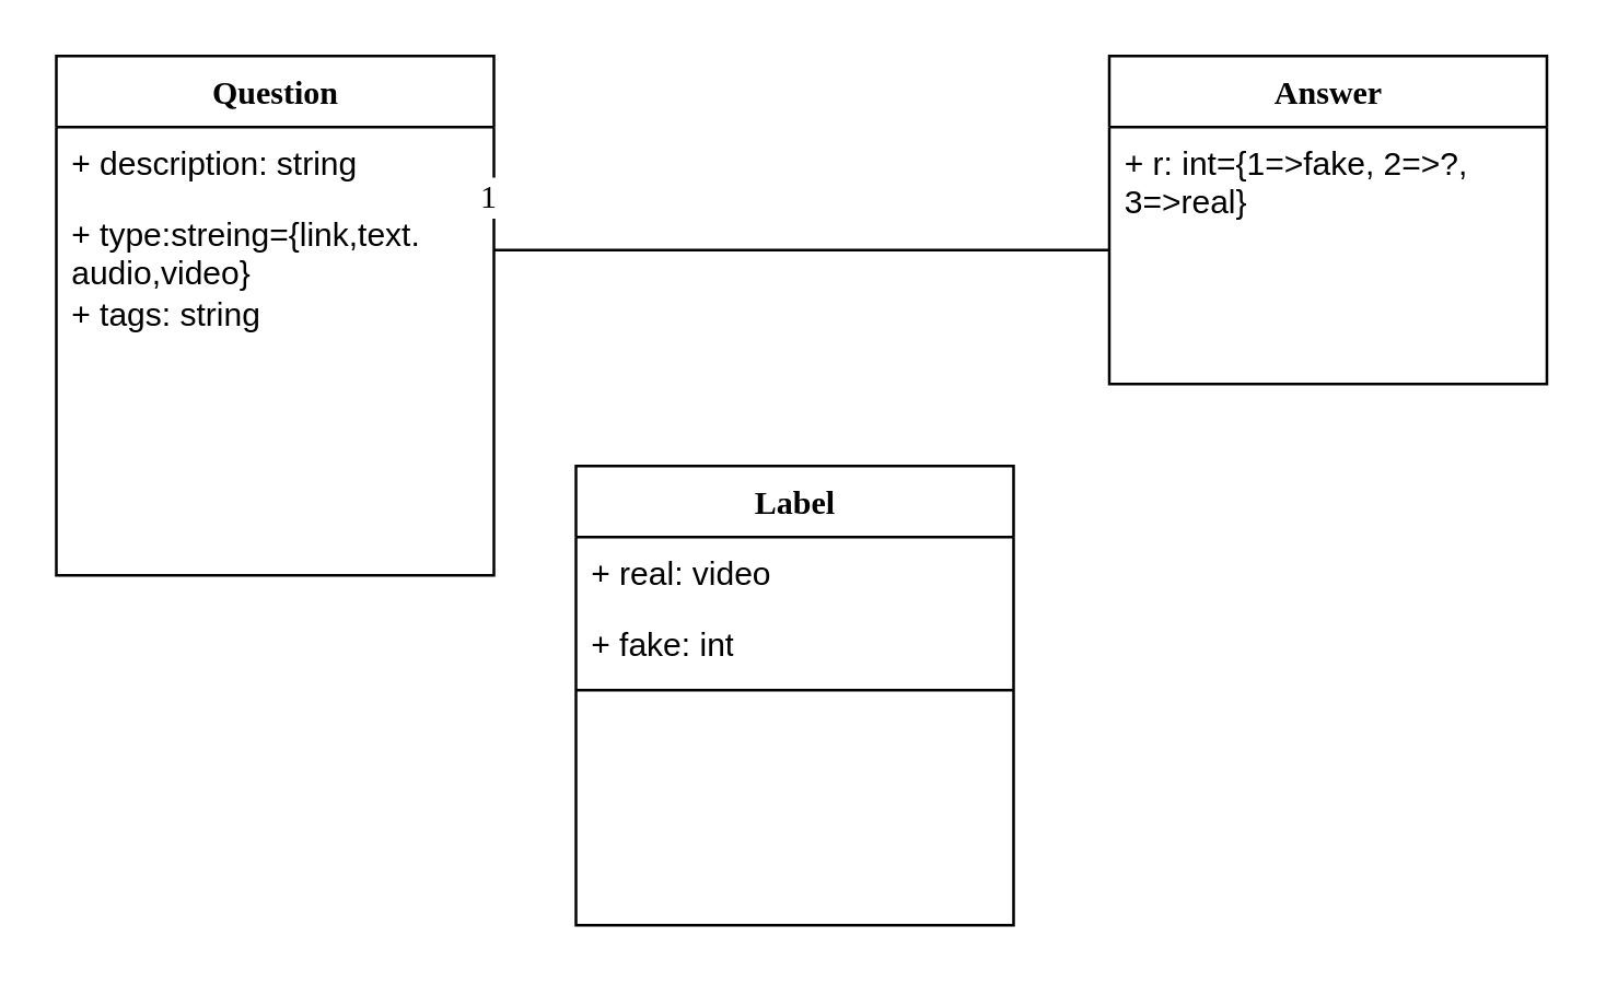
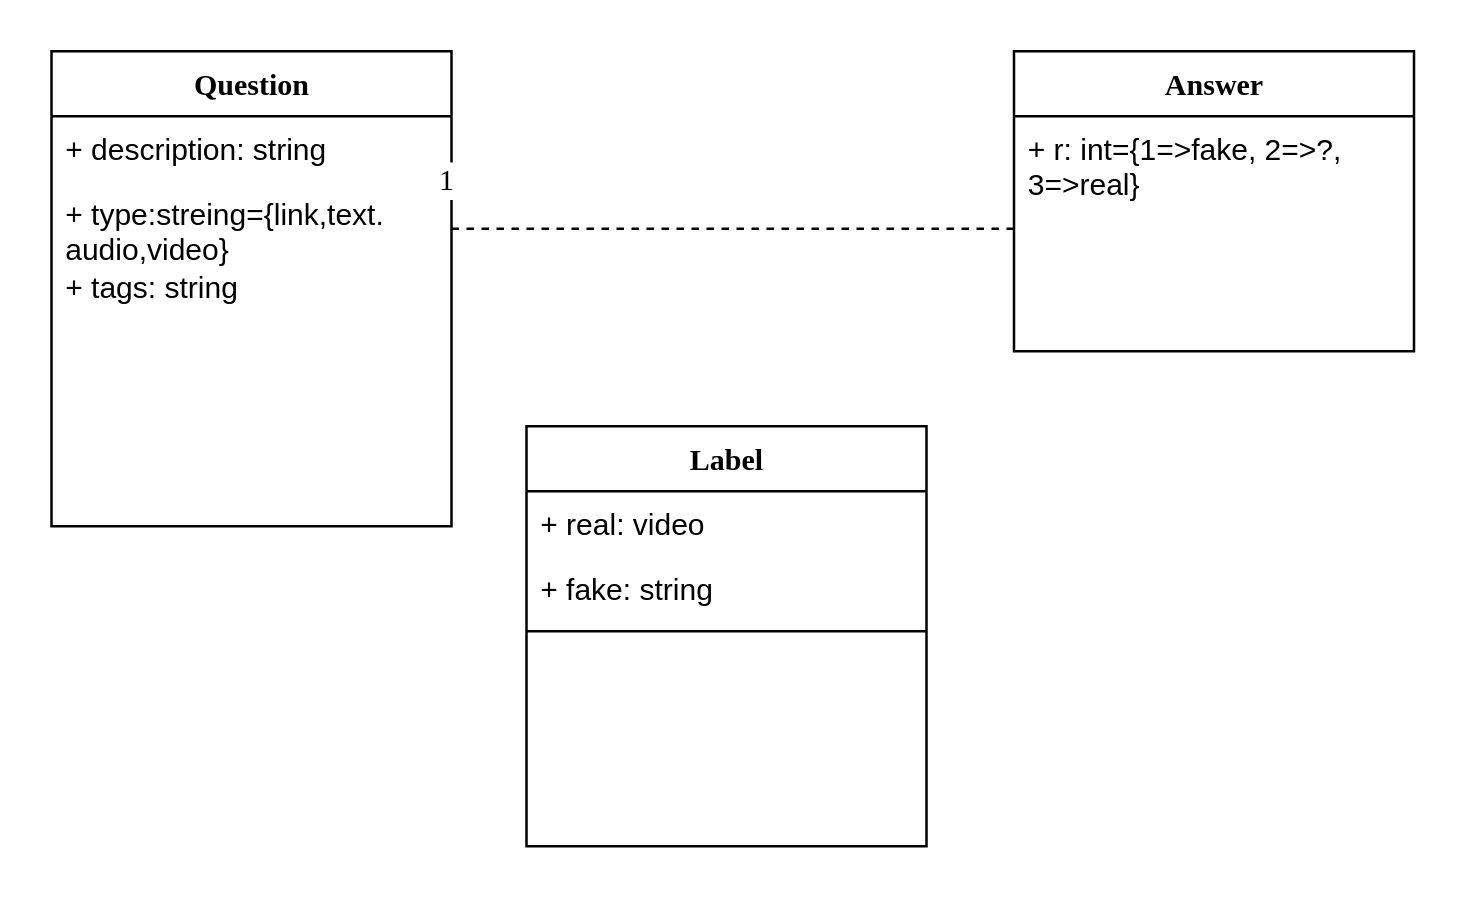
- <mxCell id="9" parent="1" style="edgeStyle=orthogonalEdgeStyle;rounded=0;html=1;labelBackgroundColor=none;startArrow=none;startFill=0;startSize=8;endArrow=none;endFill=0;endSize=16;fontFamily=Verdana;fontSize=12;" edge="1" target="6" source="12"><mxGeometry as="geometry" relative="1"><Array as="points"><mxPoint y="91" x="305" /><mxPoint y="91" x="305" /></Array></mxGeometry></mxCell>
+ <mxCell id="9" parent="1" style="edgeStyle=orthogonalEdgeStyle;rounded=0;html=1;labelBackgroundColor=none;startArrow=none;startFill=0;startSize=8;endArrow=none;endFill=0;endSize=16;fontFamily=Verdana;fontSize=12;dashed=1;" edge="1" target="6" source="12"><mxGeometry as="geometry" relative="1"><Array as="points"><mxPoint y="91" x="305" /><mxPoint y="91" x="305" /></Array></mxGeometry></mxCell>
- <mxCell id="4" value="+ fake: int" parent="2" vertex="1" style="text;html=1;strokeColor=none;fillColor=none;align=left;verticalAlign=top;spacingLeft=4;spacingRight=4;whiteSpace=wrap;overflow=hidden;rotatable=0;points=[[0,0.5],[1,0.5]];portConstraint=eastwest;"><mxGeometry as="geometry" height="26" width="160" y="52" /></mxCell>
+ <mxCell id="4" value="+ fake: string" parent="2" vertex="1" style="text;html=1;strokeColor=none;fillColor=none;align=left;verticalAlign=top;spacingLeft=4;spacingRight=4;whiteSpace=wrap;overflow=hidden;rotatable=0;points=[[0,0.5],[1,0.5]];portConstraint=eastwest;"><mxGeometry as="geometry" height="26" width="160" y="52" /></mxCell>
